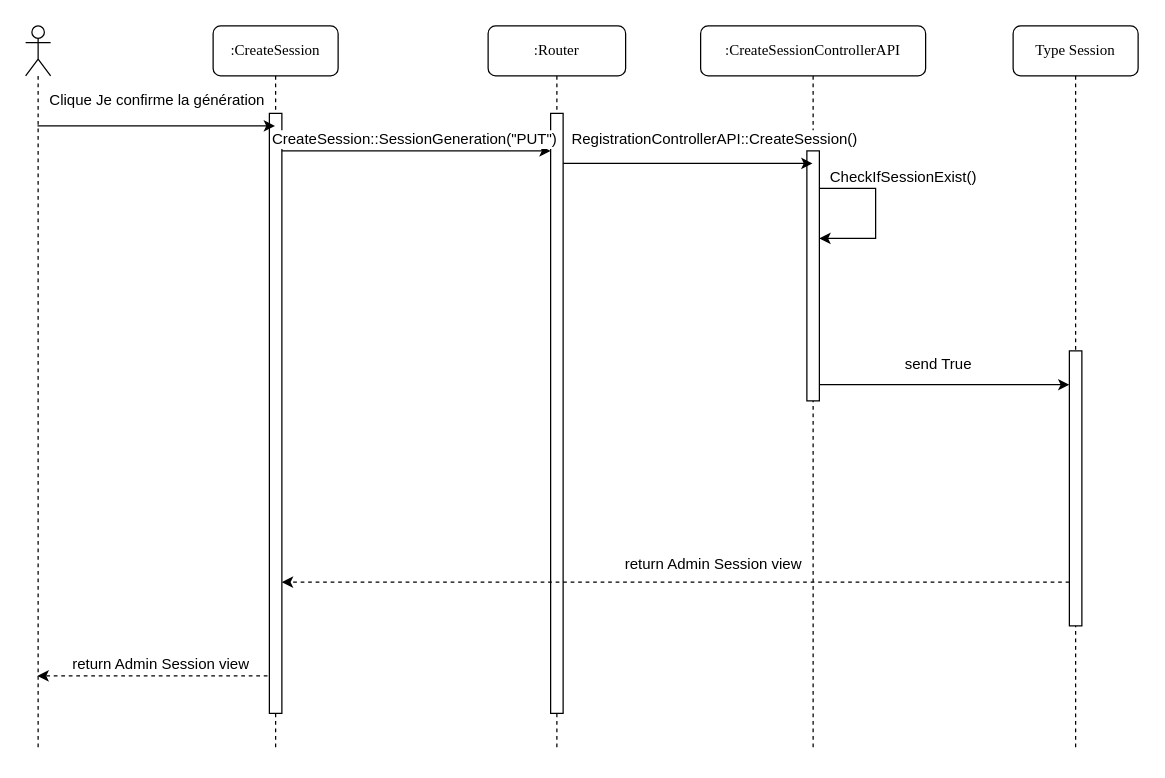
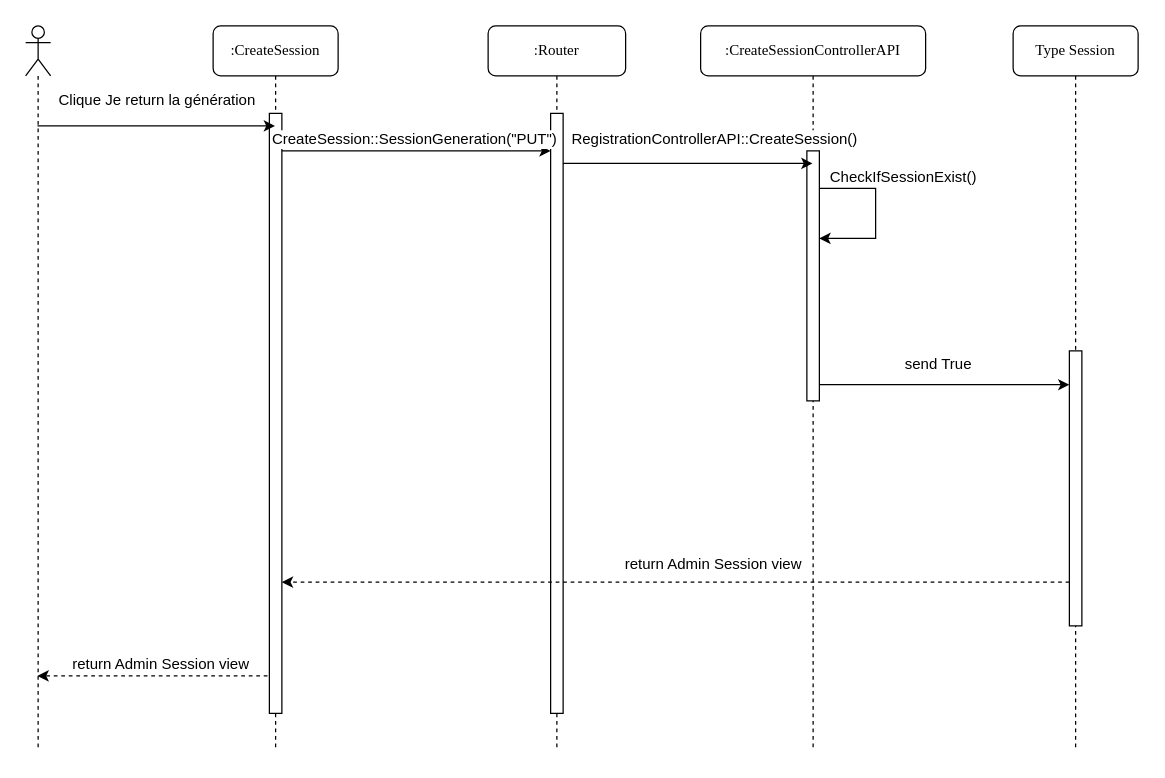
- <mxCell id="18" value="Clique Je confirme la génération" style="text;html=1;align=center;verticalAlign=middle;resizable=0;points=[];;autosize=1;" parent="1" vertex="1"><mxGeometry x="30" y="70" width="190" height="20" as="geometry" /></mxCell>
+ <mxCell id="18" value="Clique Je return la génération" style="text;html=1;align=center;verticalAlign=middle;resizable=0;points=[];;autosize=1;" parent="1" vertex="1"><mxGeometry x="30" y="70" width="190" height="20" as="geometry" /></mxCell>
